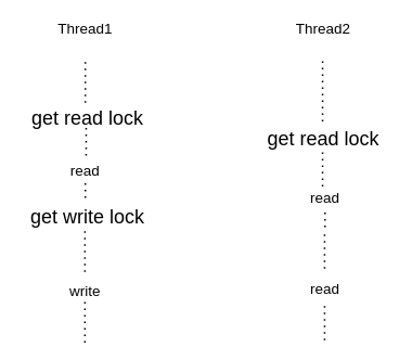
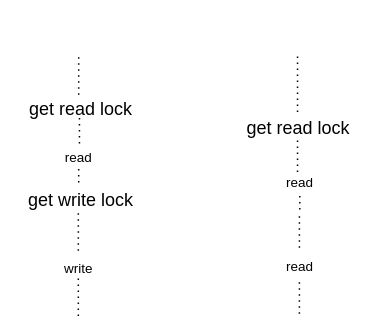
- <mxCell id="13" value="Thread1" style="text;html=1;strokeColor=none;fillColor=none;align=center;verticalAlign=middle;whiteSpace=wrap;rounded=0;fontSize=18;" vertex="1" parent="1"><mxGeometry x="74" y="20" width="60" height="30" as="geometry" /></mxCell>
- <mxCell id="14" value="Thread2" style="text;html=1;strokeColor=none;fillColor=none;align=center;verticalAlign=middle;whiteSpace=wrap;rounded=0;fontSize=18;" vertex="1" parent="1"><mxGeometry x="367" y="20" width="60" height="30" as="geometry" /></mxCell>
